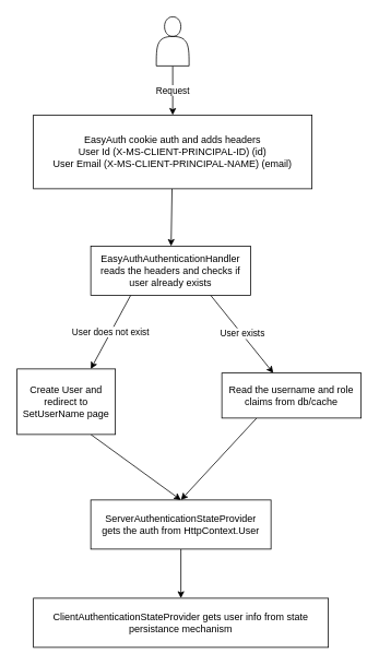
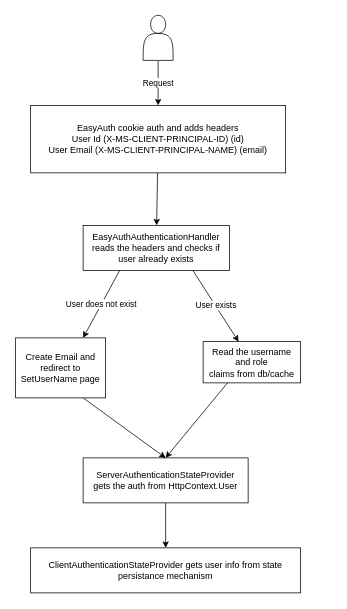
- <mxCell id="15" value="Read the&amp;nbsp;username and role&lt;br&gt;claims from db/cache" style="whiteSpace=wrap;html=1;rounded=0;" parent="1" vertex="1"><mxGeometry x="270" y="455" width="170" height="55" as="geometry" /></mxCell>
+ <mxCell id="15" value="Read the&amp;nbsp;username and role&lt;br&gt;claims from db/cache" style="whiteSpace=wrap;html=1;rounded=0;" parent="1" vertex="1"><mxGeometry x="270" y="455" width="130" height="55" as="geometry" /></mxCell>
- <mxCell id="13" value="Create User and redirect to SetUserName page" style="whiteSpace=wrap;html=1;rounded=0;" parent="1" vertex="1"><mxGeometry x="20" y="450" width="120" height="80" as="geometry" /></mxCell>
+ <mxCell id="13" value="Create Email and redirect to SetUserName page" style="whiteSpace=wrap;html=1;rounded=0;" parent="1" vertex="1"><mxGeometry x="20" y="450" width="120" height="80" as="geometry" /></mxCell>
